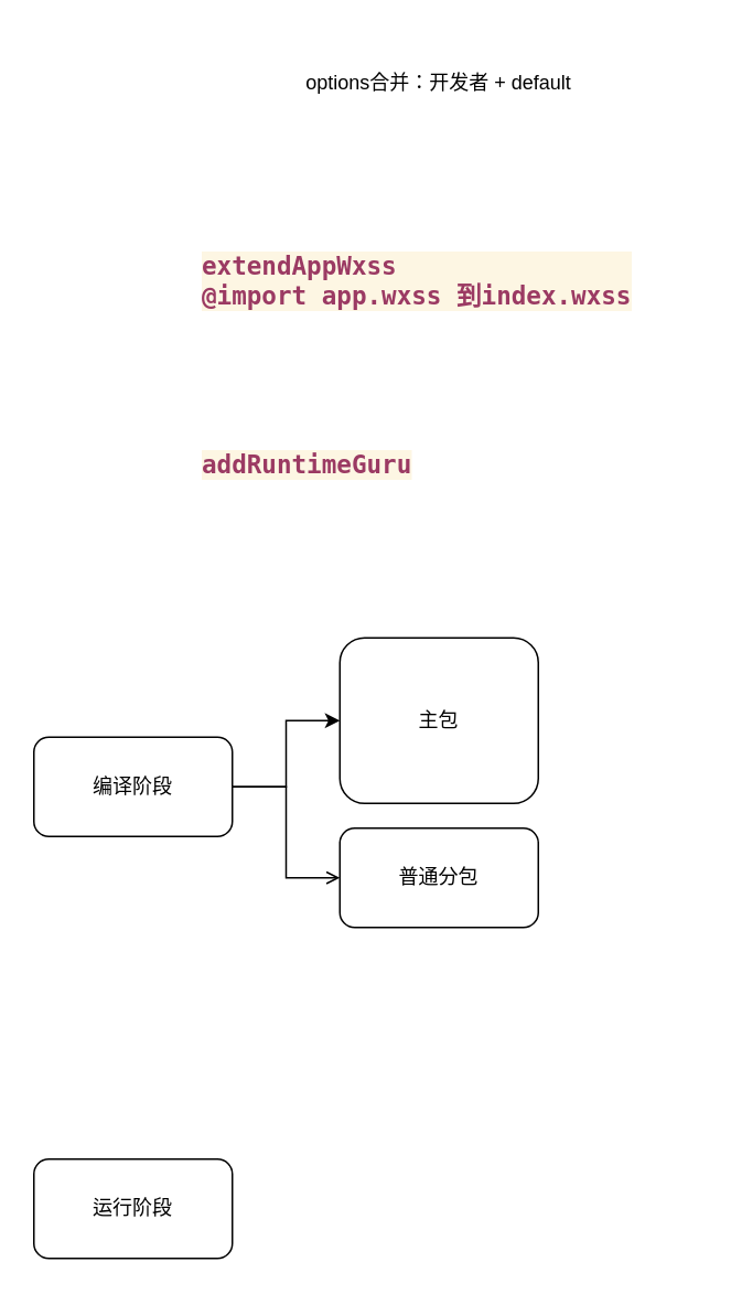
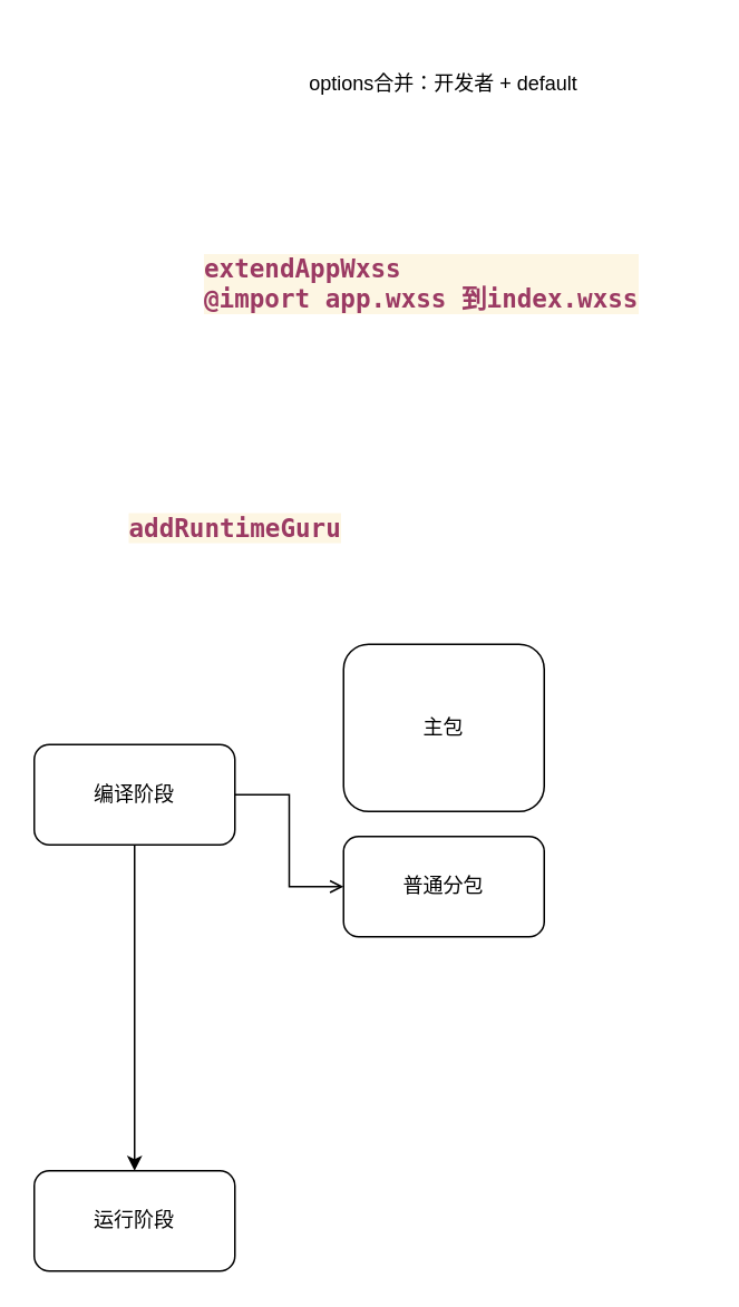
- <mxCell id="4" value="&lt;pre style=&quot;background-color:#fdf6e3;color:#2f3f50;font-family:'Fira Code',monospace;font-size:11.3pt;&quot;&gt;&lt;span style=&quot;color:#9b3a63;font-weight:bold;&quot;&gt;addRuntimeGuru&lt;/span&gt;&lt;/pre&gt;" style="text;whiteSpace=wrap;html=1;" vertex="1" parent="1"><mxGeometry x="120" y="250" width="160" height="70" as="geometry" /></mxCell>
+ <mxCell id="4" value="&lt;pre style=&quot;background-color:#fdf6e3;color:#2f3f50;font-family:'Fira Code',monospace;font-size:11.3pt;&quot;&gt;&lt;span style=&quot;color:#9b3a63;font-weight:bold;&quot;&gt;addRuntimeGuru&lt;/span&gt;&lt;/pre&gt;" style="text;whiteSpace=wrap;html=1;" vertex="1" parent="1"><mxGeometry x="75" y="285" width="160" height="70" as="geometry" /></mxCell>
- <mxCell id="5" style="edgeStyle=orthogonalEdgeStyle;rounded=0;orthogonalLoop=1;jettySize=auto;html=1;entryX=0;entryY=0.5;entryDx=0;entryDy=0;" edge="1" parent="1" source="7" target="9"><mxGeometry relative="1" as="geometry" /></mxCell>
+ <mxCell id="5" style="edgeStyle=orthogonalEdgeStyle;rounded=0;orthogonalLoop=1;jettySize=auto;html=1;" edge="1" parent="1" source="7" target="8"><mxGeometry relative="1" as="geometry" /></mxCell>
